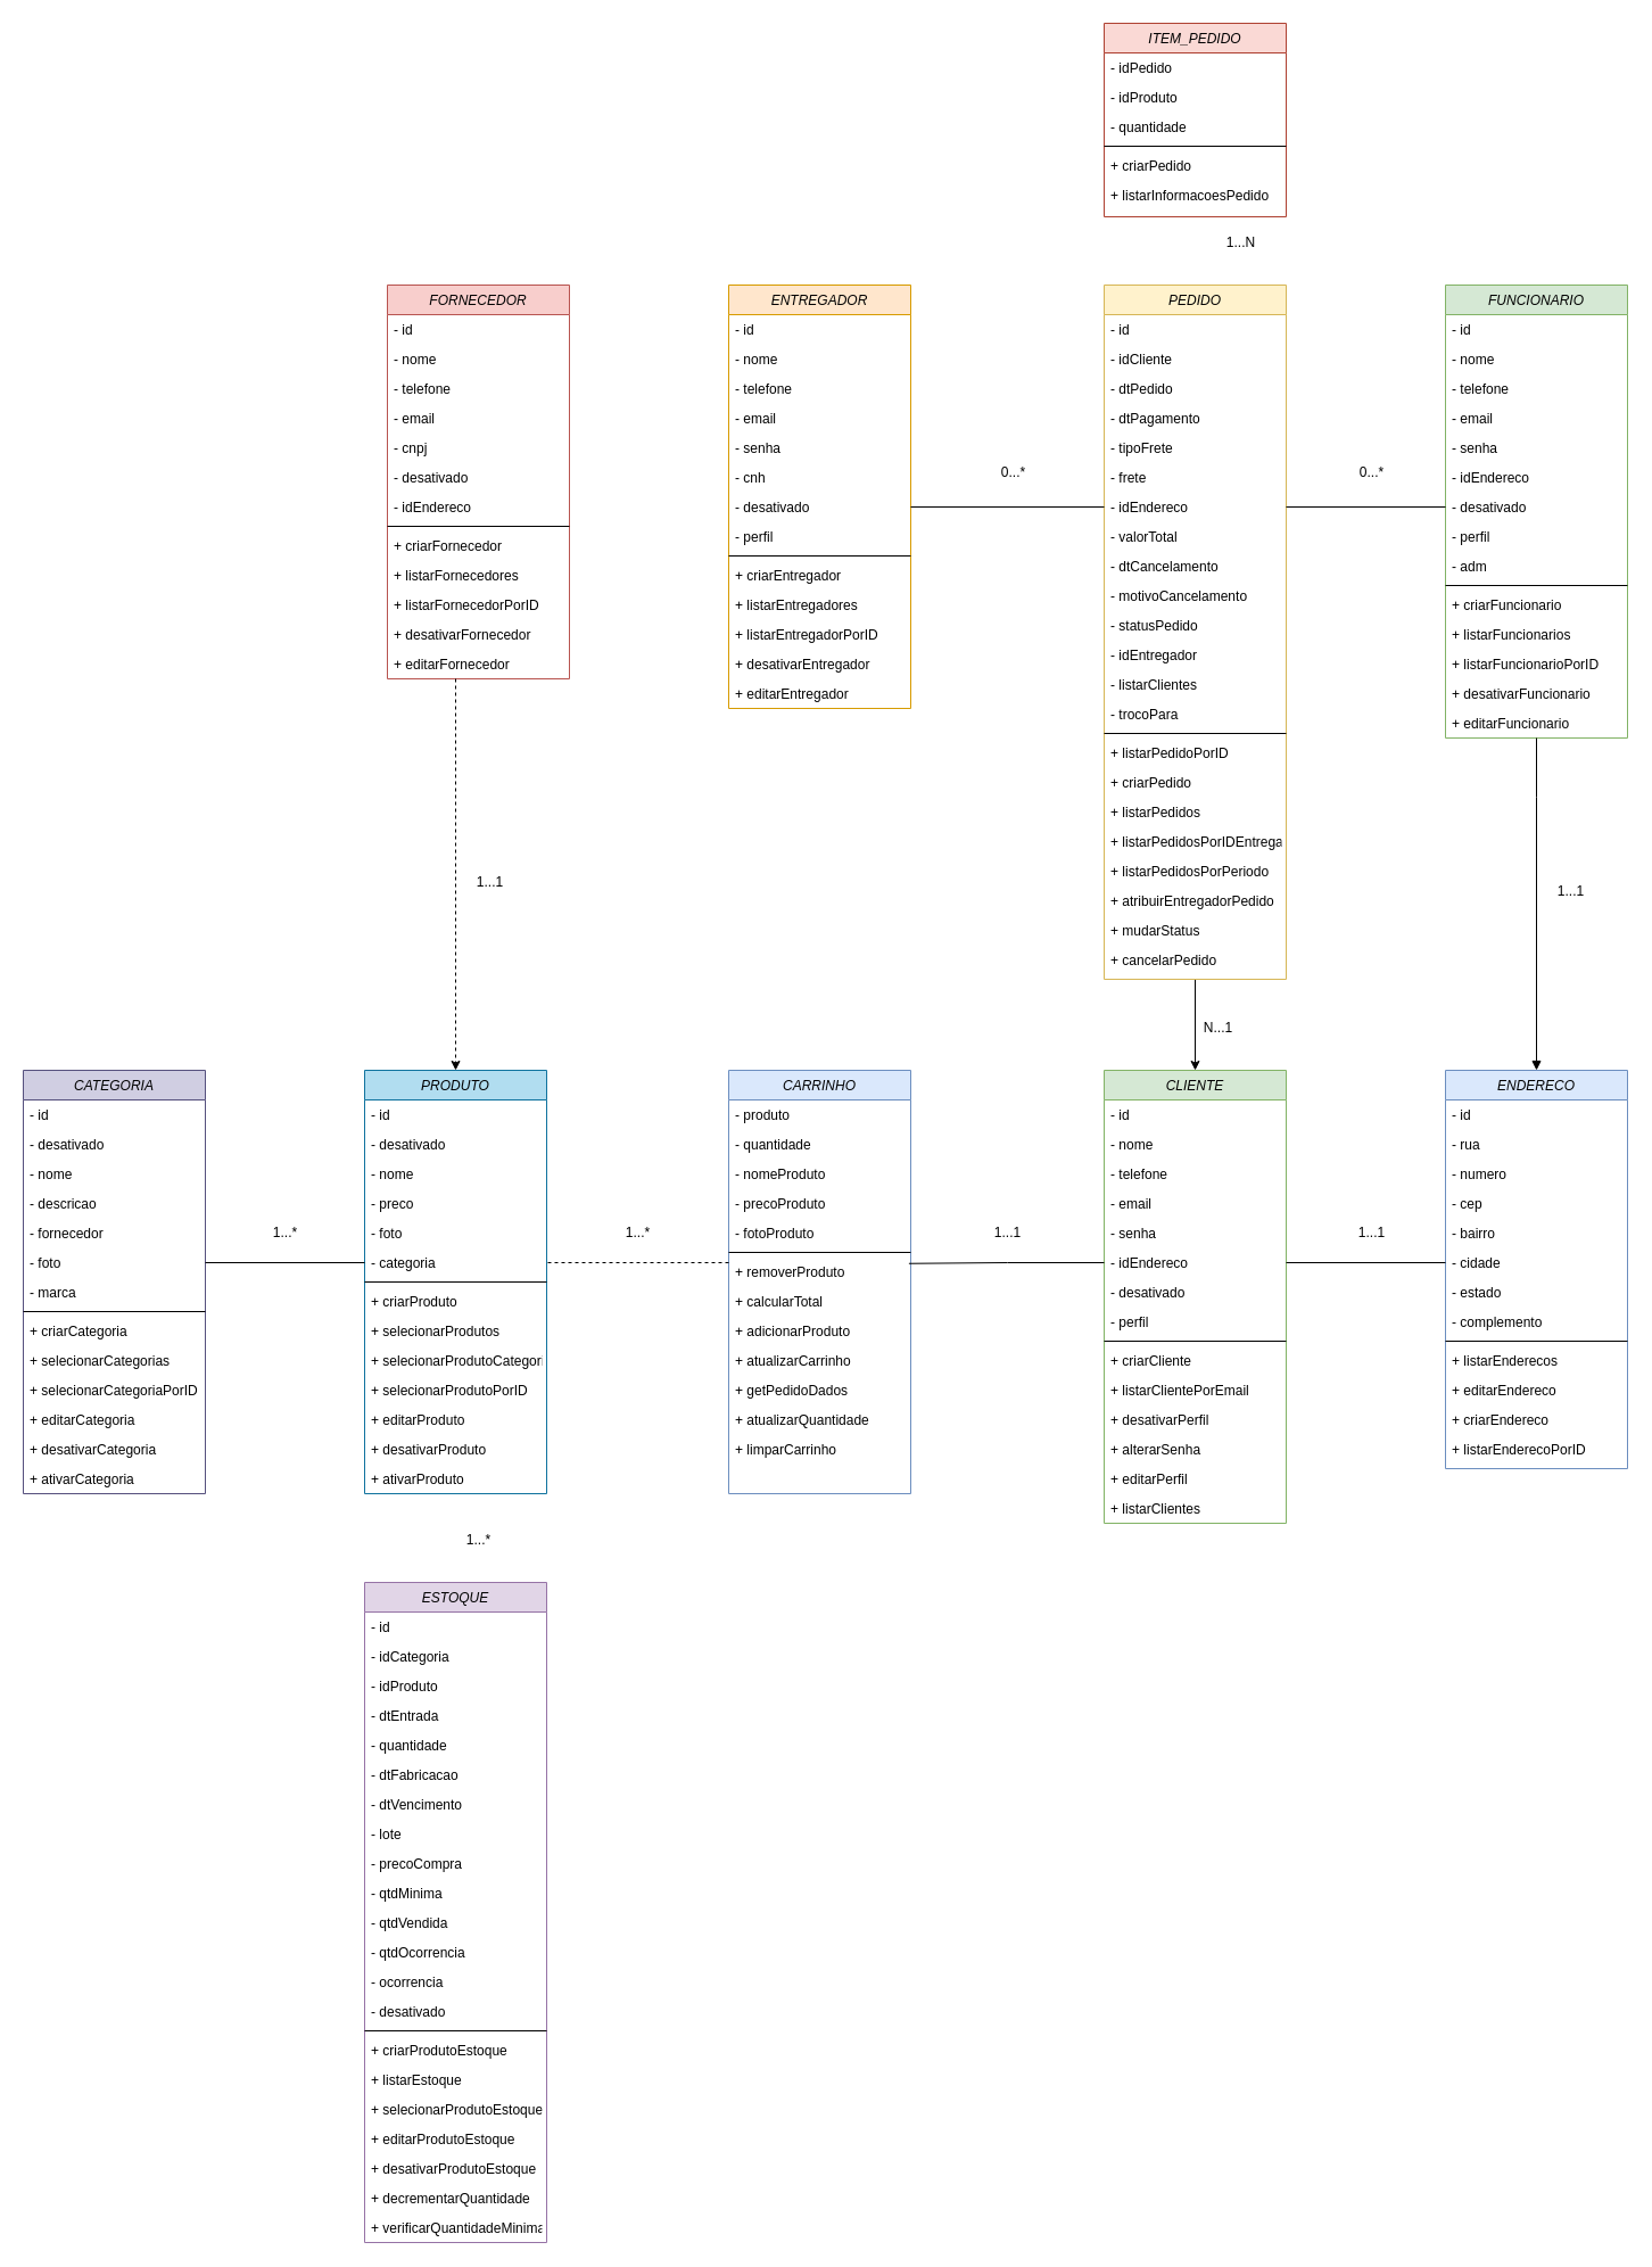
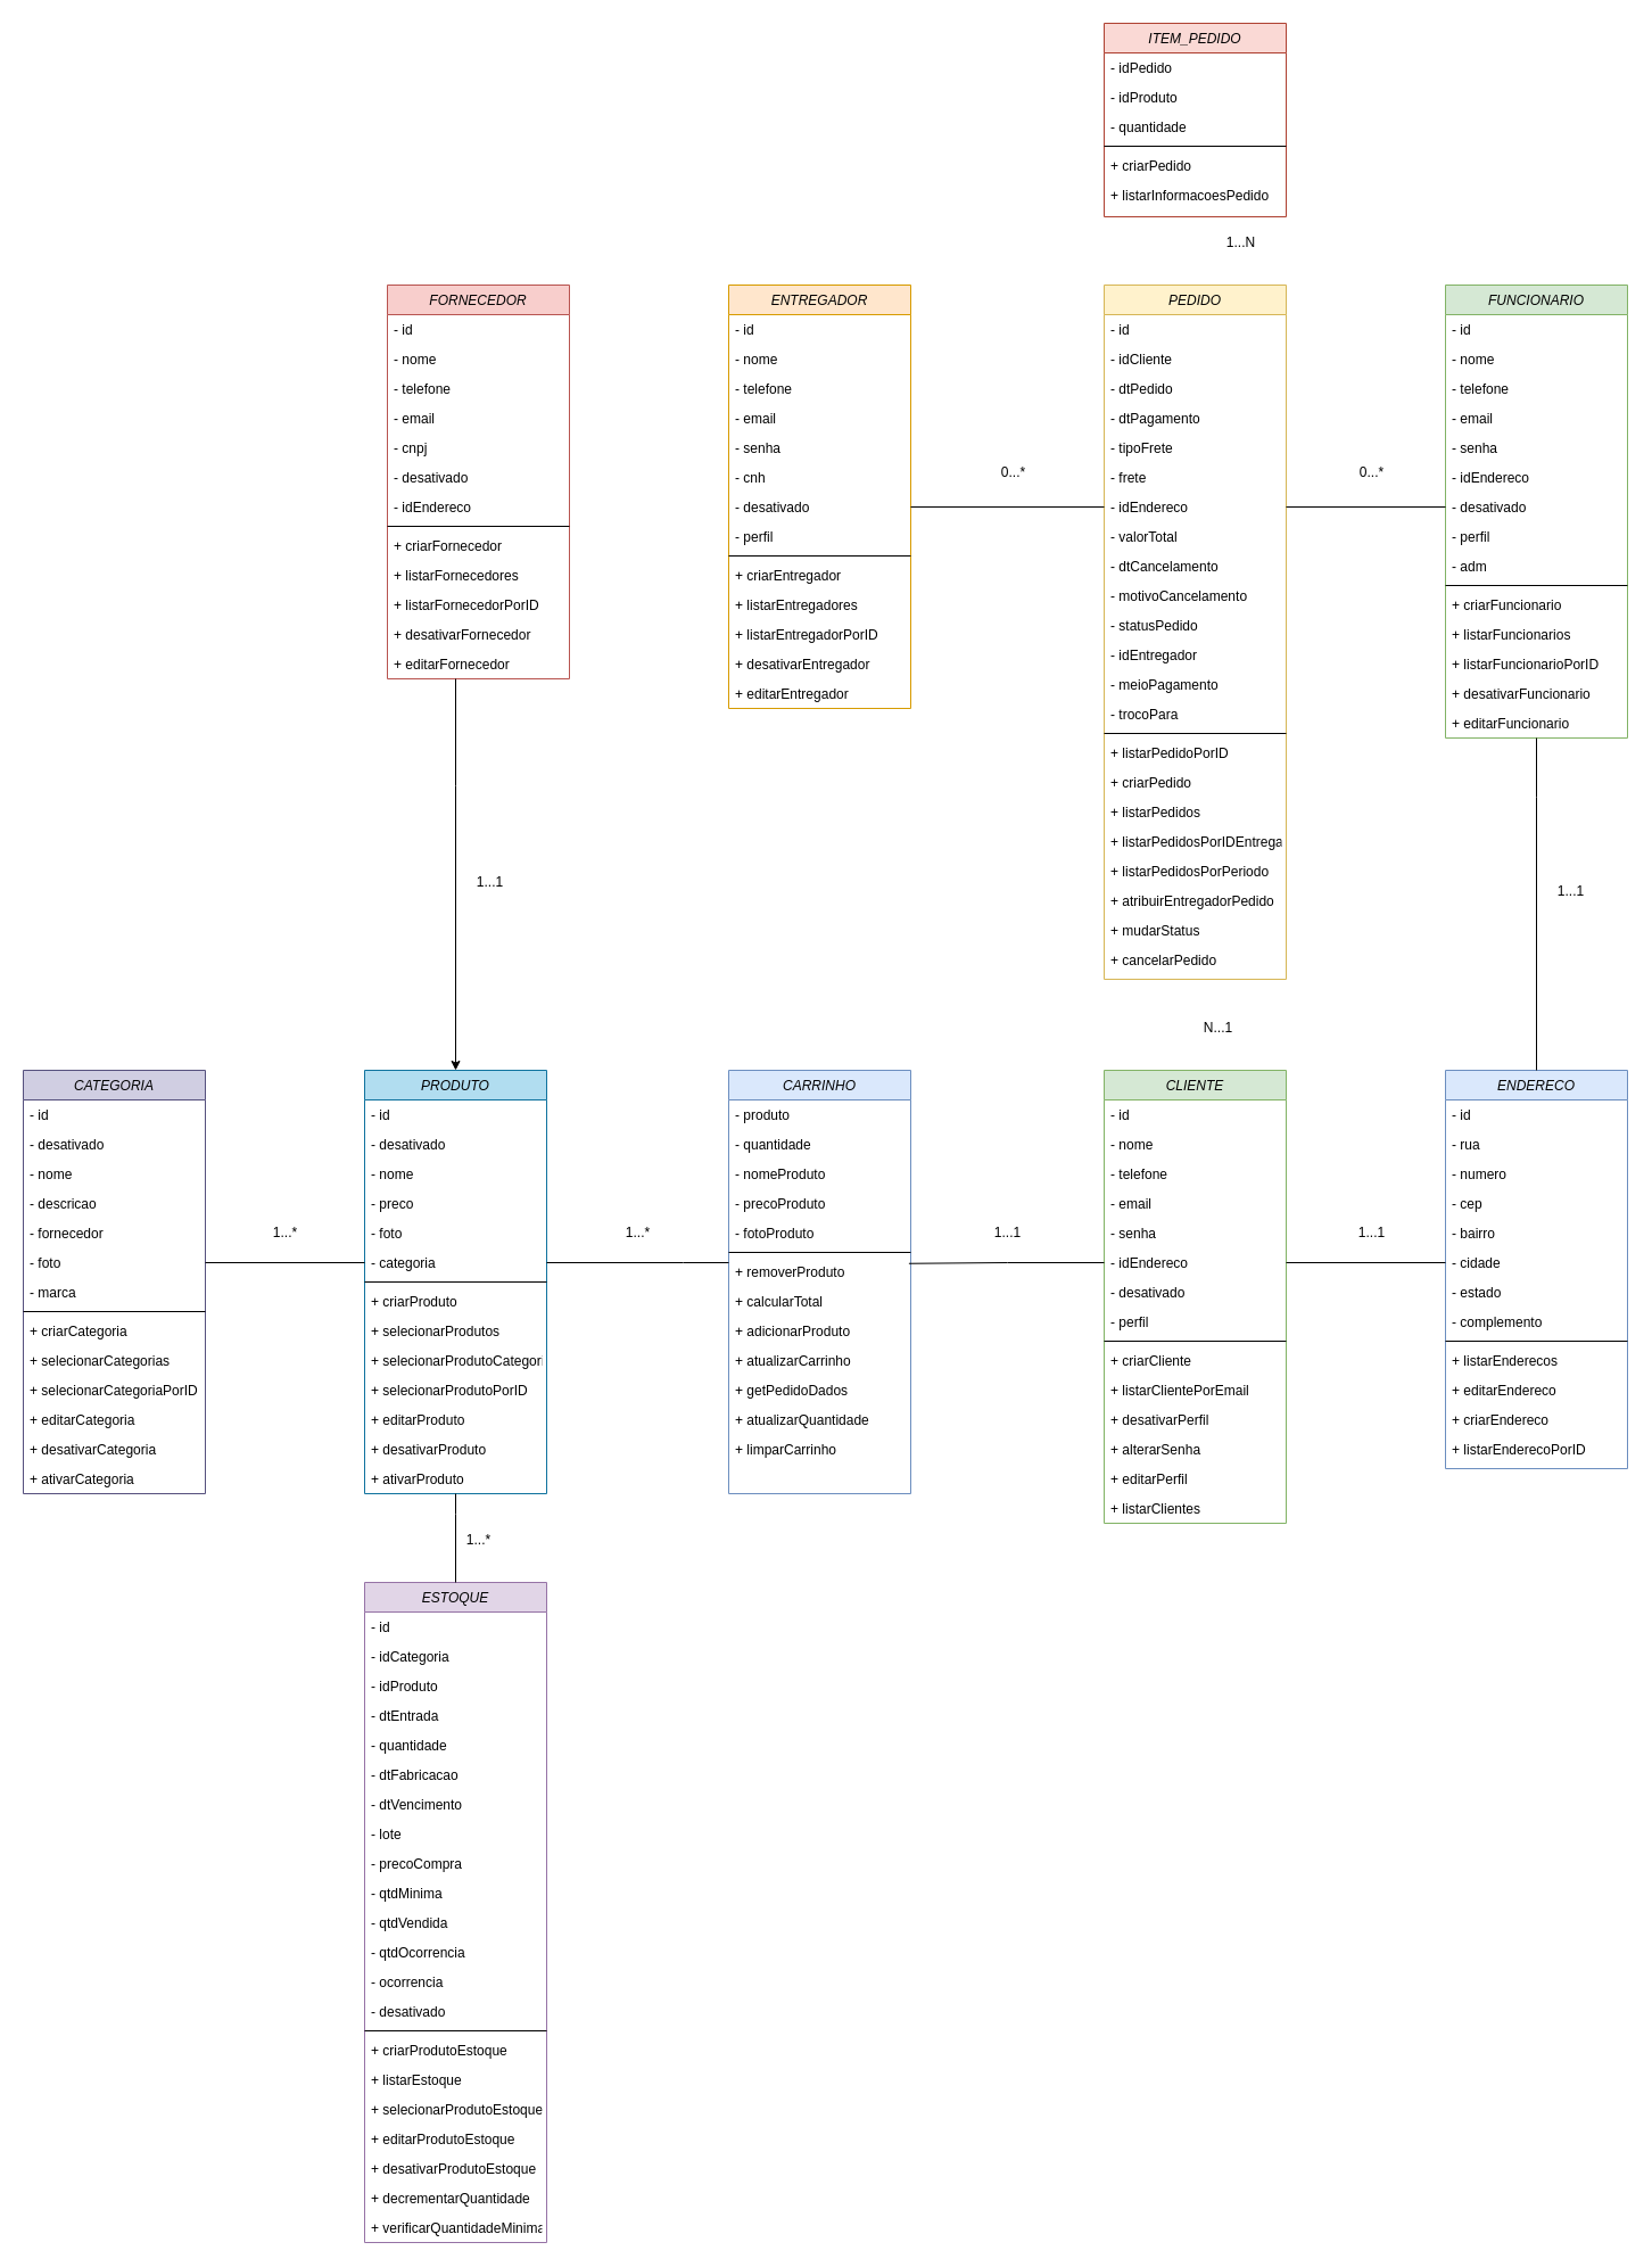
- <mxCell id="45" value="- listarClientes" style="text;align=left;verticalAlign=top;spacingLeft=4;spacingRight=4;overflow=hidden;rotatable=0;points=[[0,0.5],[1,0.5]];portConstraint=eastwest;" vertex="1" parent="32"><mxGeometry y="338" width="160" height="26" as="geometry" /></mxCell>
+ <mxCell id="45" value="- meioPagamento" style="text;align=left;verticalAlign=top;spacingLeft=4;spacingRight=4;overflow=hidden;rotatable=0;points=[[0,0.5],[1,0.5]];portConstraint=eastwest;" vertex="1" parent="32"><mxGeometry y="338" width="160" height="26" as="geometry" /></mxCell>
- <mxCell id="184" style="edgeStyle=orthogonalEdgeStyle;rounded=0;orthogonalLoop=1;jettySize=auto;html=1;entryX=0.5;entryY=0;entryDx=0;entryDy=0;dashed=1;" edge="1" parent="1" source="15" target="102"><mxGeometry relative="1" as="geometry"><Array as="points"><mxPoint x="400" y="690" /><mxPoint x="400" y="690" /></Array></mxGeometry></mxCell>
+ <mxCell id="184" style="edgeStyle=orthogonalEdgeStyle;rounded=0;orthogonalLoop=1;jettySize=auto;html=1;entryX=0.5;entryY=0;entryDx=0;entryDy=0;" edge="1" parent="1" source="15" target="102"><mxGeometry relative="1" as="geometry"><Array as="points"><mxPoint x="400" y="690" /><mxPoint x="400" y="690" /></Array></mxGeometry></mxCell>
- <mxCell id="31" style="edgeStyle=orthogonalEdgeStyle;rounded=0;orthogonalLoop=1;jettySize=auto;html=1;exitX=0.5;exitY=1;exitDx=0;exitDy=0;entryX=0.5;entryY=0;entryDx=0;entryDy=0;" edge="1" parent="1" source="32" target="72"><mxGeometry relative="1" as="geometry" /></mxCell>
- <mxCell id="178" style="edgeStyle=orthogonalEdgeStyle;rounded=0;orthogonalLoop=1;jettySize=auto;html=1;entryX=0.5;entryY=0;entryDx=0;entryDy=0;endArrow=block;startFill=0;" edge="1" parent="1" source="71" target="162"><mxGeometry relative="1" as="geometry"><Array as="points"><mxPoint x="1350" y="700" /><mxPoint x="1350" y="700" /></Array></mxGeometry></mxCell>
+ <mxCell id="178" style="edgeStyle=orthogonalEdgeStyle;rounded=0;orthogonalLoop=1;jettySize=auto;html=1;entryX=0.5;entryY=0;entryDx=0;entryDy=0;endArrow=none;startFill=0;" edge="1" parent="1" source="71" target="162"><mxGeometry relative="1" as="geometry"><Array as="points"><mxPoint x="1350" y="700" /><mxPoint x="1350" y="700" /></Array></mxGeometry></mxCell>
- <mxCell id="181" style="edgeStyle=orthogonalEdgeStyle;rounded=0;orthogonalLoop=1;jettySize=auto;html=1;entryX=1;entryY=0.5;entryDx=0;entryDy=0;endArrow=none;startFill=0;dashed=1;" edge="1" parent="1" source="95" target="108"><mxGeometry relative="1" as="geometry"><Array as="points"><mxPoint x="600" y="1109" /><mxPoint x="600" y="1109" /></Array></mxGeometry></mxCell>
+ <mxCell id="181" style="edgeStyle=orthogonalEdgeStyle;rounded=0;orthogonalLoop=1;jettySize=auto;html=1;entryX=1;entryY=0.5;entryDx=0;entryDy=0;endArrow=none;startFill=0;" edge="1" parent="1" source="95" target="108"><mxGeometry relative="1" as="geometry"><Array as="points"><mxPoint x="600" y="1109" /><mxPoint x="600" y="1109" /></Array></mxGeometry></mxCell>
+ <mxCell id="183" style="edgeStyle=orthogonalEdgeStyle;rounded=0;orthogonalLoop=1;jettySize=auto;html=1;entryX=0.5;entryY=0;entryDx=0;entryDy=0;endArrow=none;startFill=0;" edge="1" parent="1" source="116" target="132"><mxGeometry relative="1" as="geometry"><Array as="points"><mxPoint x="400" y="1330" /><mxPoint x="400" y="1330" /></Array></mxGeometry></mxCell>
